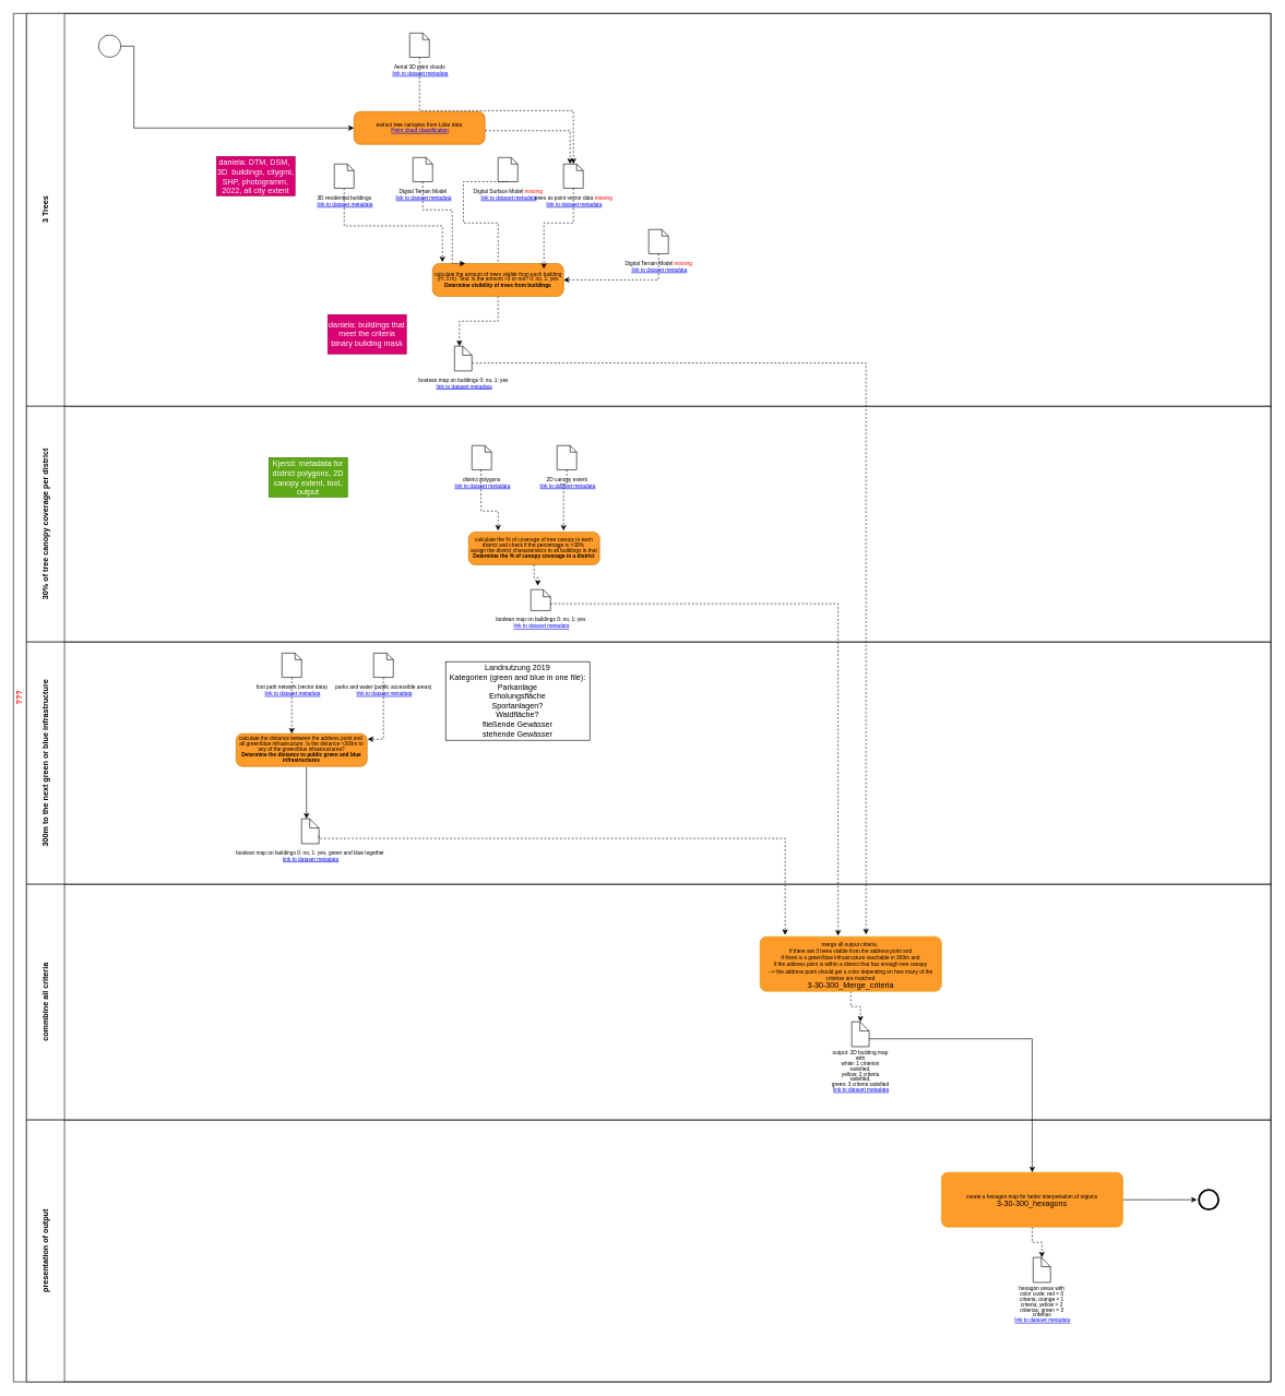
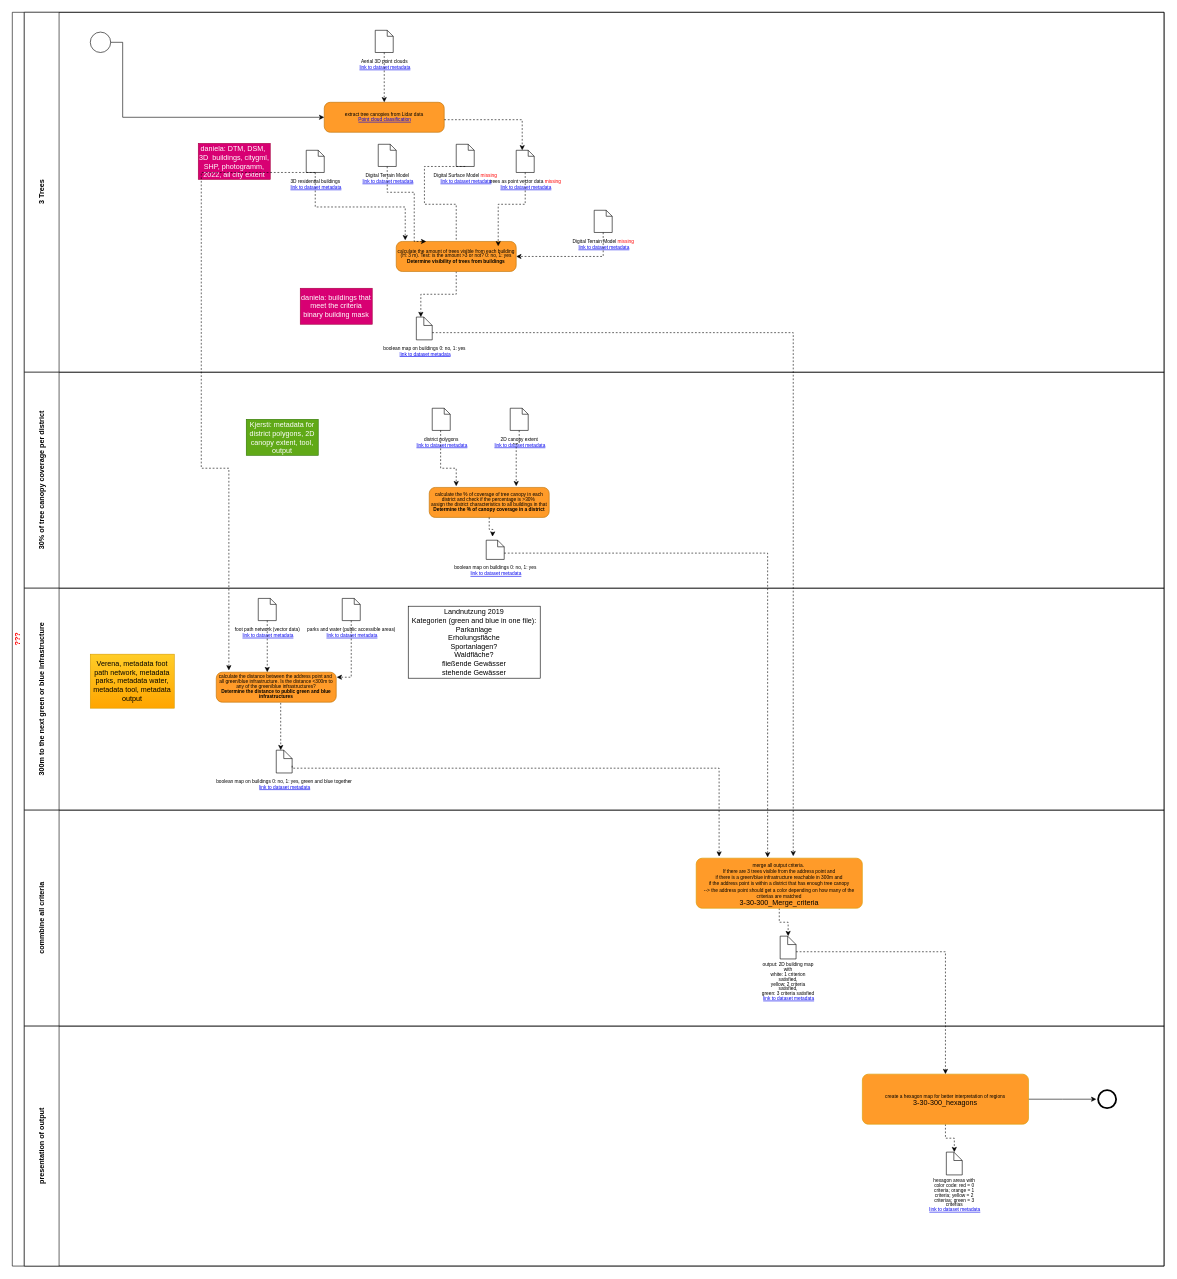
- <mxCell id="20" style="edgeStyle=orthogonalEdgeStyle;rounded=0;orthogonalLoop=1;jettySize=auto;html=1;dashed=1;exitX=0.5;exitY=1;exitDx=0;exitDy=0;exitPerimeter=0;" edge="1" parent="3" source="13" target="6"><mxGeometry relative="1" as="geometry"><mxPoint x="555" y="267" as="sourcePoint" /><mxPoint x="645" y="360" as="targetPoint" /></mxGeometry></mxCell>
+ <mxCell id="20" style="edgeStyle=orthogonalEdgeStyle;rounded=0;orthogonalLoop=1;jettySize=auto;html=1;dashed=1;exitX=0.5;exitY=1;exitDx=0;exitDy=0;exitPerimeter=0;entryX=0.5;entryY=0;entryDx=0;entryDy=0;entryPerimeter=0;" edge="1" parent="3" source="13" target="12"><mxGeometry relative="1" as="geometry"><mxPoint x="555" y="267" as="sourcePoint" /><mxPoint x="645" y="360" as="targetPoint" /></mxGeometry></mxCell>
+ <mxCell id="49" style="edgeStyle=orthogonalEdgeStyle;rounded=0;orthogonalLoop=1;jettySize=auto;html=1;dashed=1;exitX=0.5;exitY=1;exitDx=0;exitDy=0;exitPerimeter=0;entryX=0.105;entryY=-0.06;entryDx=0;entryDy=0;entryPerimeter=0;" edge="1" parent="2" source="9" target="39"><mxGeometry relative="1" as="geometry"><mxPoint x="325" y="127" as="sourcePoint" /><mxPoint x="200" y="610" as="targetPoint" /><Array as="points"><mxPoint x="315" y="760" /><mxPoint x="361" y="760" /></Array></mxGeometry></mxCell>
+ <mxCell id="41" value="Verena, metadata foot path network, metadata parks, metadata water, metadata tool, metadata output" style="rounded=0;whiteSpace=wrap;html=1;fillColor=#ffcd28;gradientColor=#ffa500;strokeColor=#d79b00;" vertex="1" parent="34"><mxGeometry x="110" y="110" width="140" height="90" as="geometry" /></mxCell>
- <mxCell id="36" style="edgeStyle=orthogonalEdgeStyle;rounded=0;orthogonalLoop=1;jettySize=auto;html=1;entryX=0;entryY=0;entryDx=7.5;entryDy=0;entryPerimeter=0;dashed=0;exitX=0.537;exitY=1.022;exitDx=0;exitDy=0;exitPerimeter=0;" edge="1" parent="34" source="39" target="35"><mxGeometry relative="1" as="geometry" /></mxCell>
+ <mxCell id="36" style="edgeStyle=orthogonalEdgeStyle;rounded=0;orthogonalLoop=1;jettySize=auto;html=1;entryX=0;entryY=0;entryDx=7.5;entryDy=0;entryPerimeter=0;dashed=1;exitX=0.537;exitY=1.022;exitDx=0;exitDy=0;exitPerimeter=0;" edge="1" parent="34" source="39" target="35"><mxGeometry relative="1" as="geometry" /></mxCell>
- <mxCell id="58" value="" style="edgeStyle=orthogonalEdgeStyle;rounded=0;orthogonalLoop=1;jettySize=auto;html=1;dashed=0;entryX=0.5;entryY=0;entryDx=0;entryDy=0;entryPerimeter=0;exitX=0;exitY=0;exitDx=26.5;exitDy=26;exitPerimeter=0;" edge="1" parent="2" source="47" target="55"><mxGeometry relative="1" as="geometry"><mxPoint x="1310" y="1449" as="sourcePoint" /><mxPoint x="1303" y="1440" as="targetPoint" /><Array as="points"><mxPoint x="1556" y="1566" /></Array></mxGeometry></mxCell>
+ <mxCell id="58" value="" style="edgeStyle=orthogonalEdgeStyle;rounded=0;orthogonalLoop=1;jettySize=auto;html=1;dashed=1;entryX=0.5;entryY=0;entryDx=0;entryDy=0;entryPerimeter=0;exitX=0;exitY=0;exitDx=26.5;exitDy=26;exitPerimeter=0;" edge="1" parent="2" source="47" target="55"><mxGeometry relative="1" as="geometry"><mxPoint x="1310" y="1449" as="sourcePoint" /><mxPoint x="1303" y="1440" as="targetPoint" /><Array as="points"><mxPoint x="1556" y="1566" /></Array></mxGeometry></mxCell>
